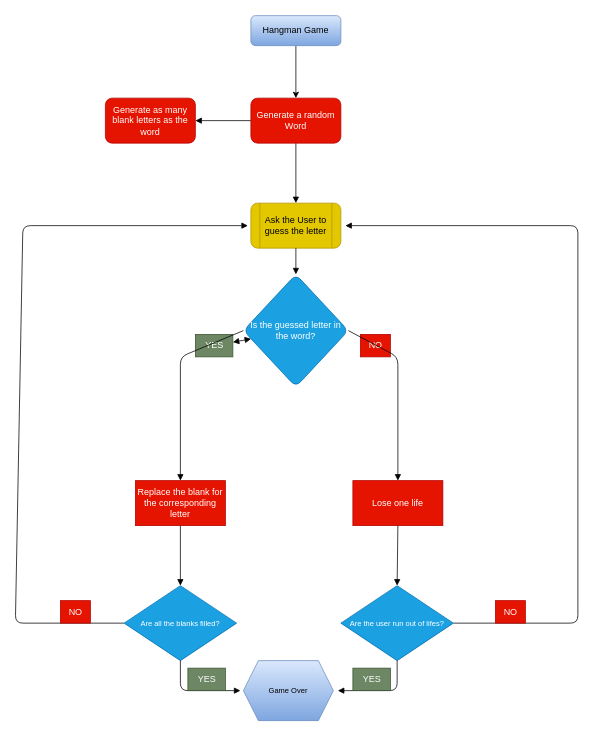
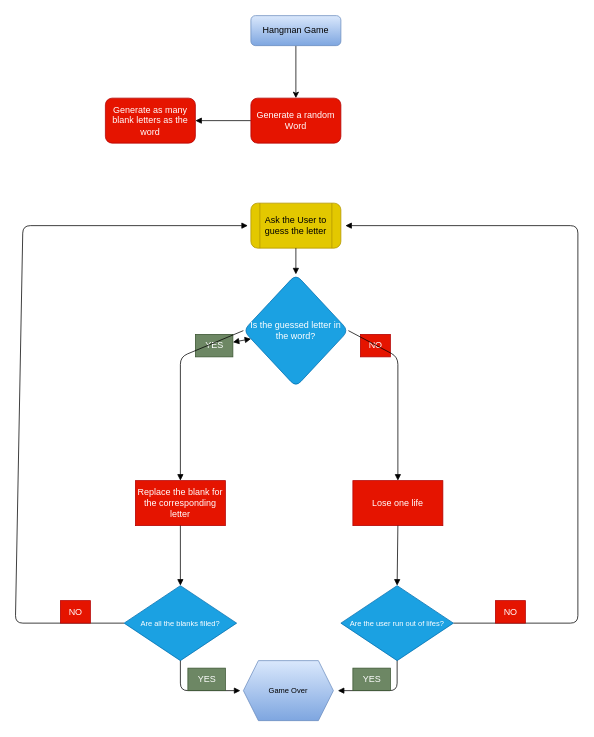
- <mxCell id="5" value="" style="edgeStyle=orthogonalEdgeStyle;rounded=0;orthogonalLoop=1;jettySize=auto;html=1;strokeColor=default;endArrow=block;endFill=1;" edge="1" parent="1" source="6" target="8"><mxGeometry relative="1" as="geometry" /></mxCell>
